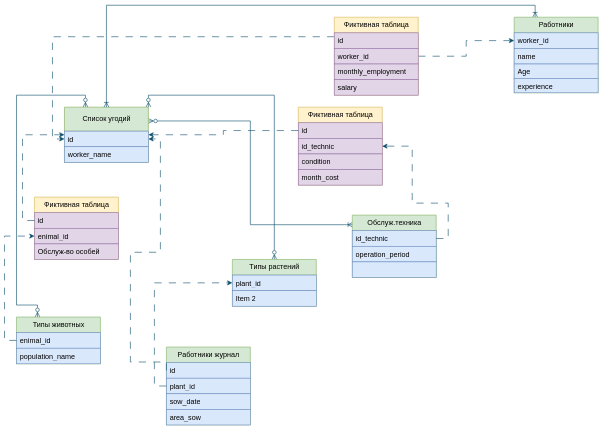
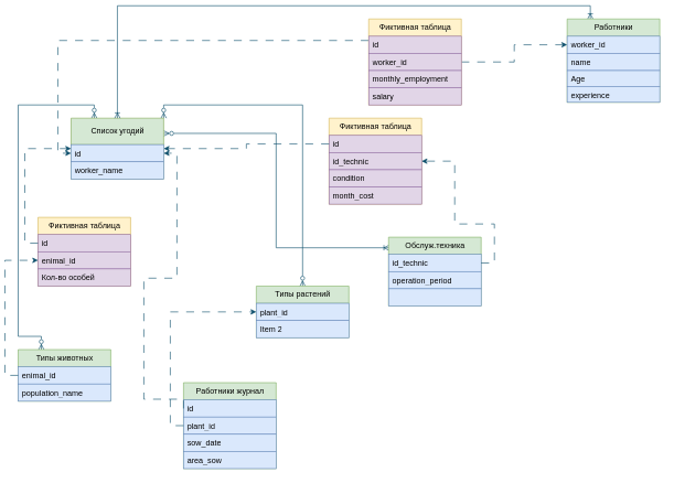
- <mxCell id="24" value="Обслуж-во особей" style="text;strokeColor=#9673a6;fillColor=#e1d5e7;align=left;verticalAlign=top;spacingLeft=4;spacingRight=4;overflow=hidden;rotatable=0;points=[[0,0.5],[1,0.5]];portConstraint=eastwest;whiteSpace=wrap;html=1;" vertex="1" parent="21"><mxGeometry y="78" width="140" height="26" as="geometry" /></mxCell>
+ <mxCell id="24" value="Кол-во особей" style="text;strokeColor=#9673a6;fillColor=#e1d5e7;align=left;verticalAlign=top;spacingLeft=4;spacingRight=4;overflow=hidden;rotatable=0;points=[[0,0.5],[1,0.5]];portConstraint=eastwest;whiteSpace=wrap;html=1;" vertex="1" parent="21"><mxGeometry y="78" width="140" height="26" as="geometry" /></mxCell>
